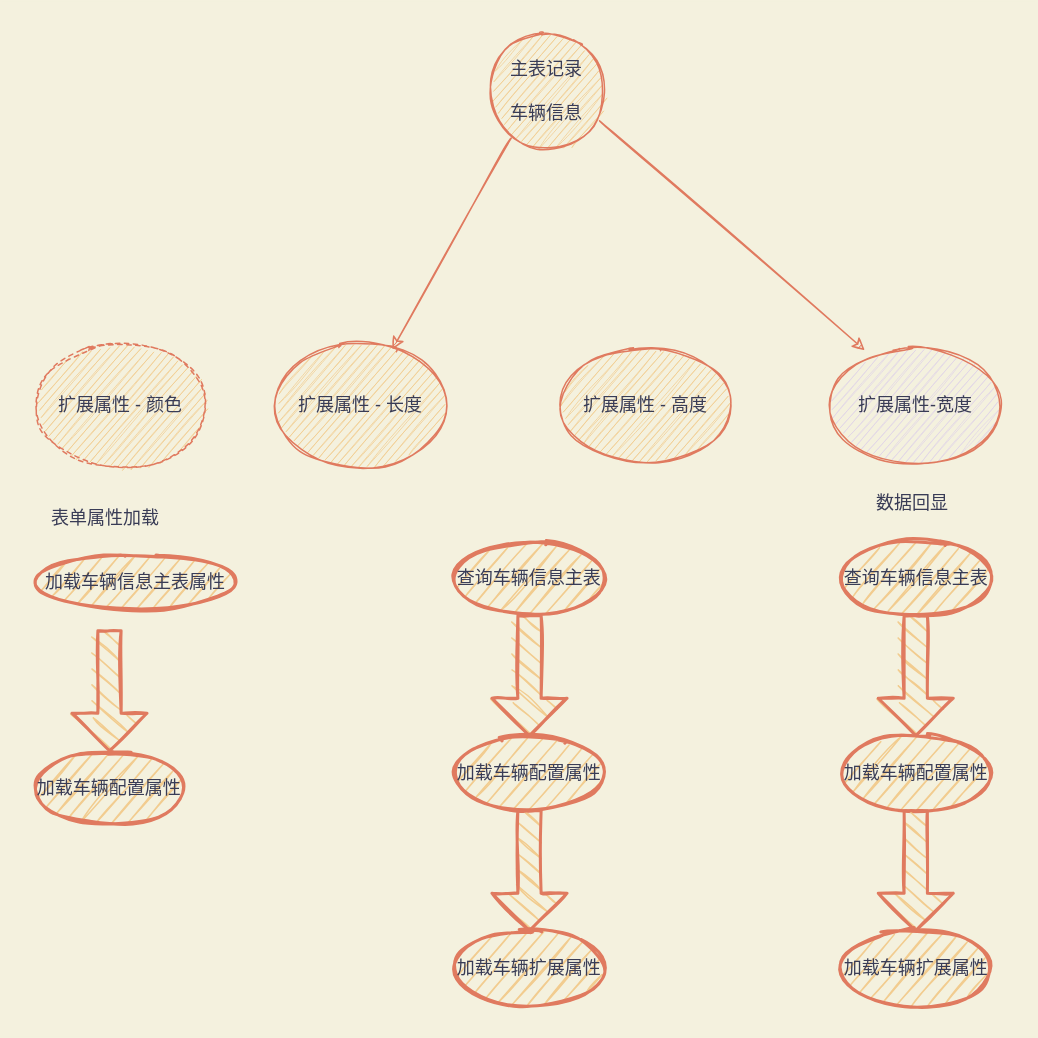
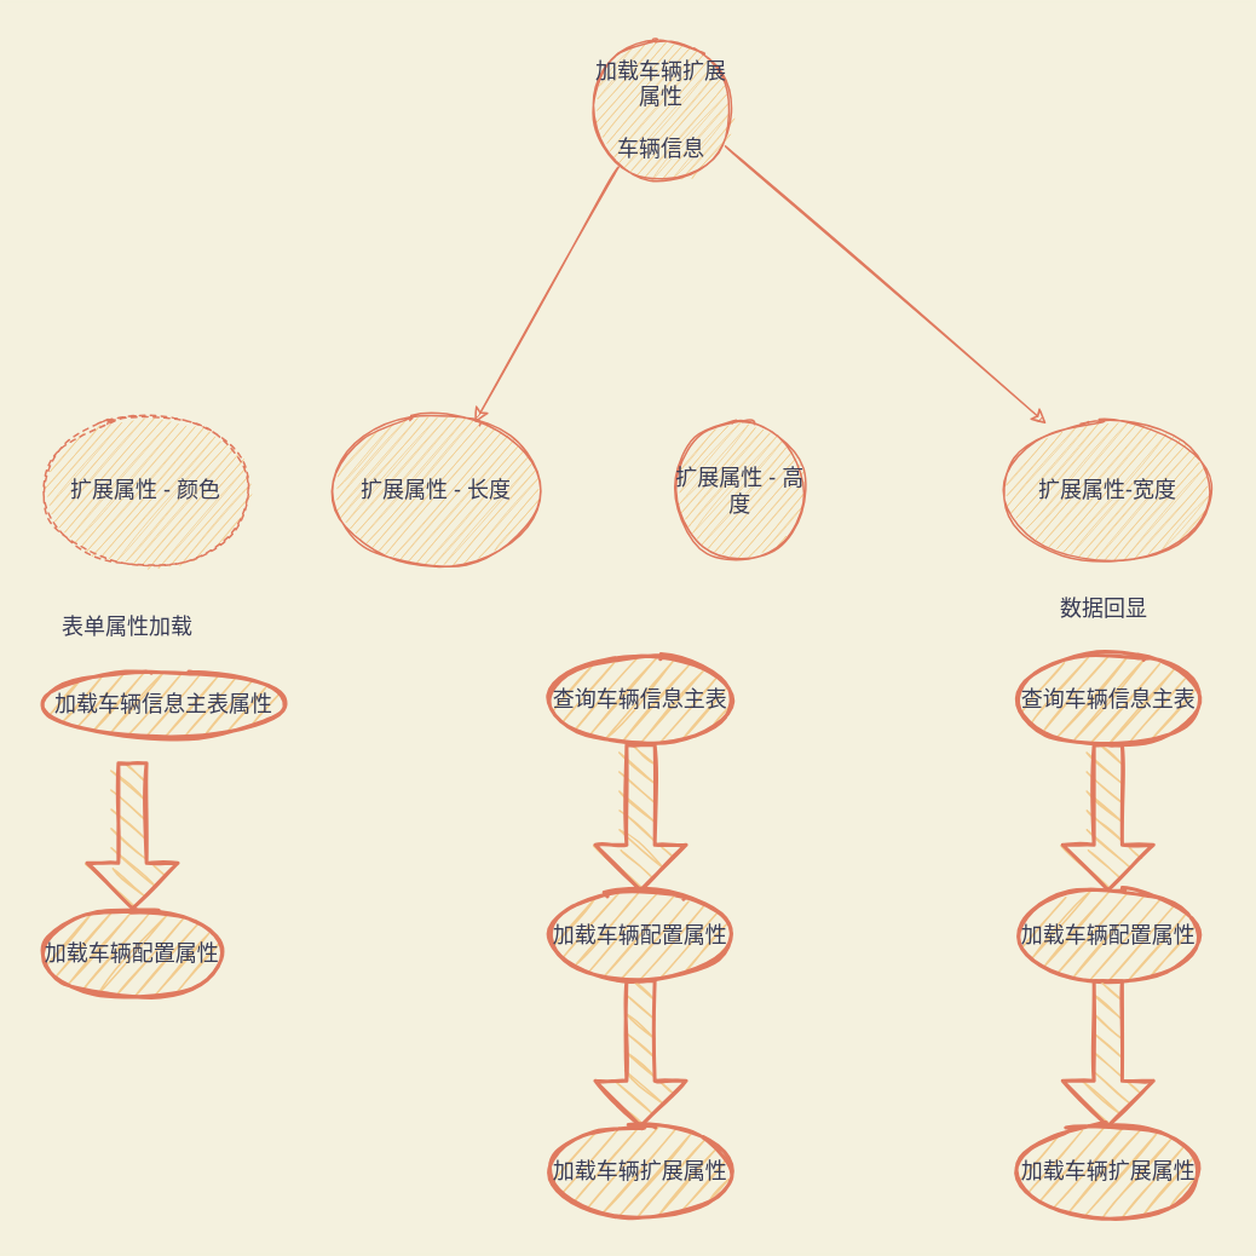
- <mxCell id="6" value="主表记录&lt;br&gt;&lt;br&gt;车辆信息" style="ellipse;whiteSpace=wrap;html=1;aspect=fixed;fillColor=#F2CC8F;strokeColor=#E07A5F;fontColor=#393C56;rounded=1;sketch=1;" vertex="1" parent="1"><mxGeometry x="324" y="20" width="80" height="80" as="geometry" /></mxCell>
+ <mxCell id="6" value="加载车辆扩展属性&lt;br&gt;&lt;br&gt;车辆信息" style="ellipse;whiteSpace=wrap;html=1;aspect=fixed;fillColor=#F2CC8F;strokeColor=#E07A5F;fontColor=#393C56;rounded=1;sketch=1;" vertex="1" parent="1"><mxGeometry x="324" y="20" width="80" height="80" as="geometry" /></mxCell>
- <mxCell id="4" value="扩展属性 - 高度" style="ellipse;whiteSpace=wrap;html=1;fillColor=#F2CC8F;strokeColor=#E07A5F;fontColor=#393C56;rounded=1;sketch=1;" vertex="1" parent="1"><mxGeometry x="370" y="230" width="120" height="80" as="geometry" /></mxCell>
+ <mxCell id="4" value="扩展属性 - 高度" style="ellipse;whiteSpace=wrap;html=1;fillColor=#F2CC8F;strokeColor=#E07A5F;fontColor=#393C56;rounded=1;sketch=1;" vertex="1" parent="1"><mxGeometry x="370" y="230" width="75" height="80" as="geometry" /></mxCell>
- <mxCell id="5" value="扩展属性-宽度" style="ellipse;whiteSpace=wrap;html=1;fillColor=#e1d5e7;strokeColor=#E07A5F;fontColor=#393C56;rounded=1;sketch=1;" vertex="1" parent="1"><mxGeometry x="550" y="230" width="120" height="80" as="geometry" /></mxCell>
+ <mxCell id="5" value="扩展属性-宽度" style="ellipse;whiteSpace=wrap;html=1;fillColor=#F2CC8F;strokeColor=#E07A5F;fontColor=#393C56;rounded=1;sketch=1;" vertex="1" parent="1"><mxGeometry x="550" y="230" width="120" height="80" as="geometry" /></mxCell>
